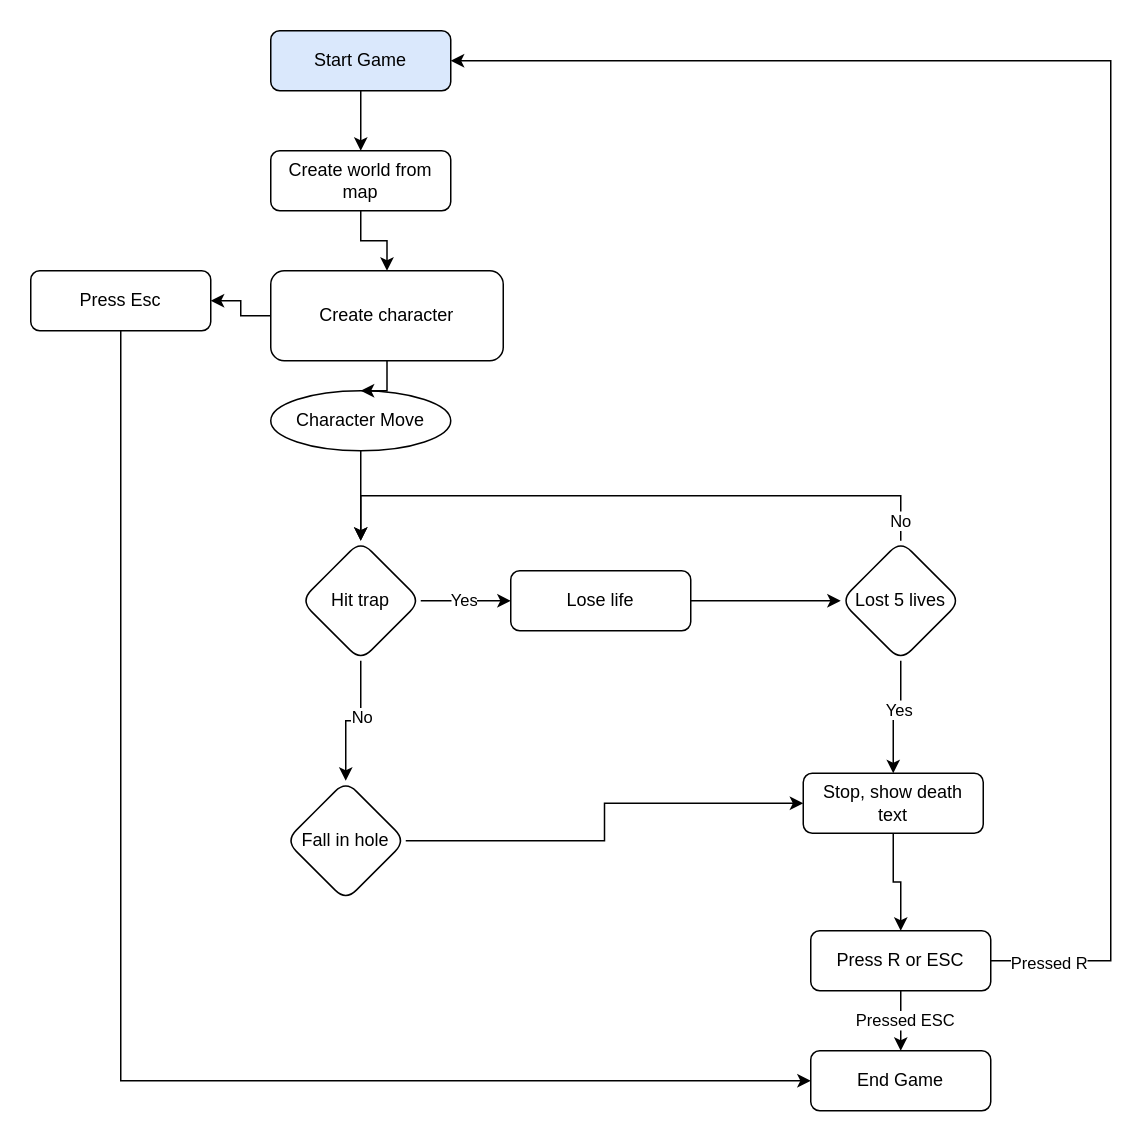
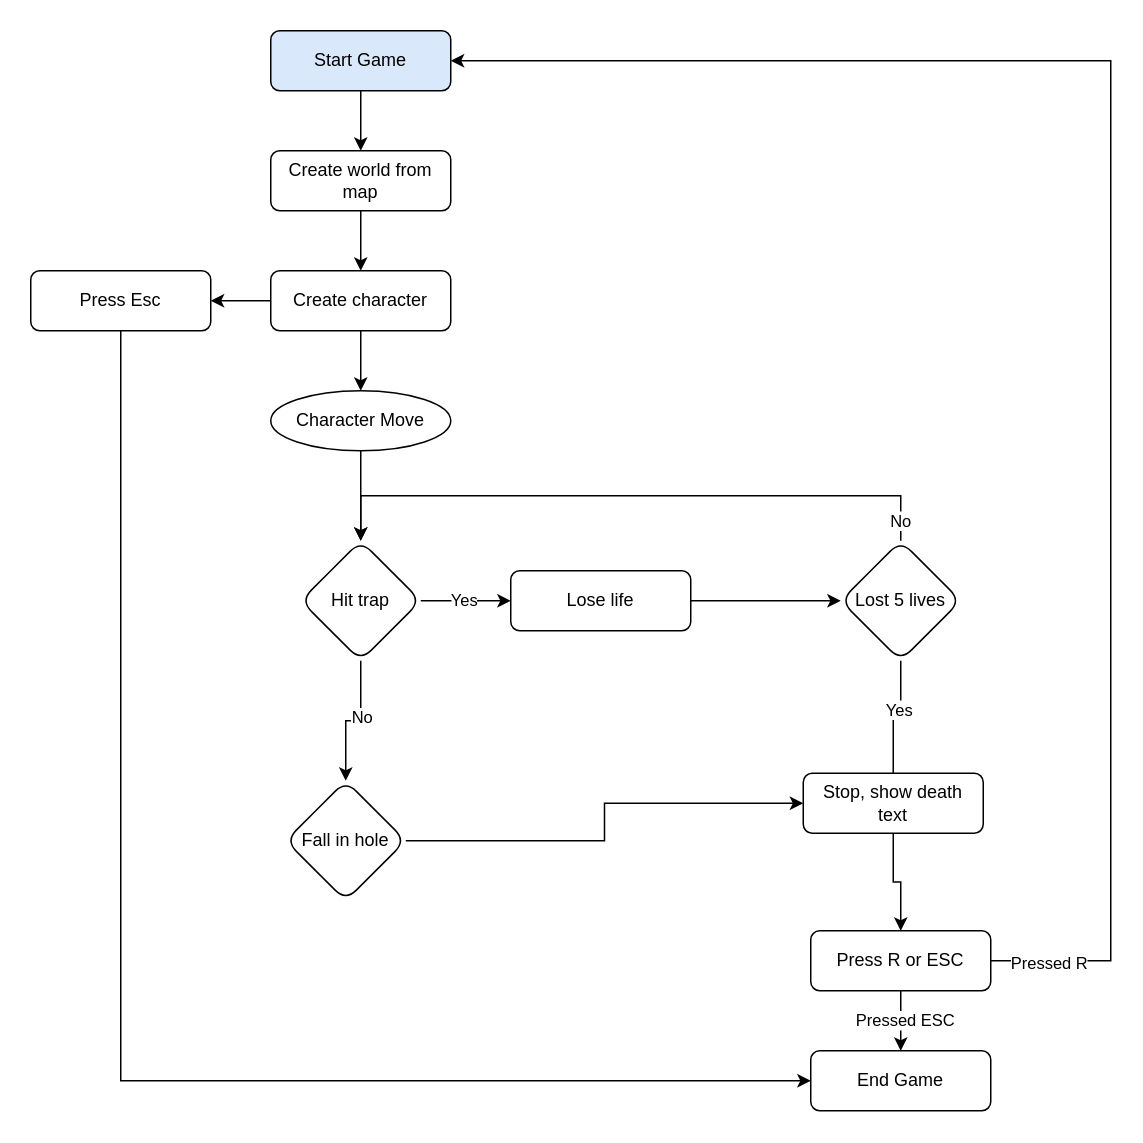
- <mxCell id="26" value="Create character" style="whiteSpace=wrap;html=1;rounded=1;glass=0;strokeWidth=1;shadow=0;" vertex="1" parent="1"><mxGeometry x="180" y="180" width="155" height="60" as="geometry" /></mxCell>
+ <mxCell id="26" value="Create character" style="whiteSpace=wrap;html=1;rounded=1;glass=0;strokeWidth=1;shadow=0;" vertex="1" parent="1"><mxGeometry x="180" y="180" width="120" height="40" as="geometry" /></mxCell>
- <mxCell id="10" value="" style="edgeStyle=orthogonalEdgeStyle;rounded=0;orthogonalLoop=1;jettySize=auto;html=1;" edge="1" parent="1" source="12" target="21"><mxGeometry relative="1" as="geometry" /></mxCell>
+ <mxCell id="10" value="" style="edgeStyle=orthogonalEdgeStyle;rounded=0;orthogonalLoop=1;jettySize=auto;html=1;endArrow=none;" edge="1" parent="1" source="12" target="21"><mxGeometry relative="1" as="geometry" /></mxCell>
